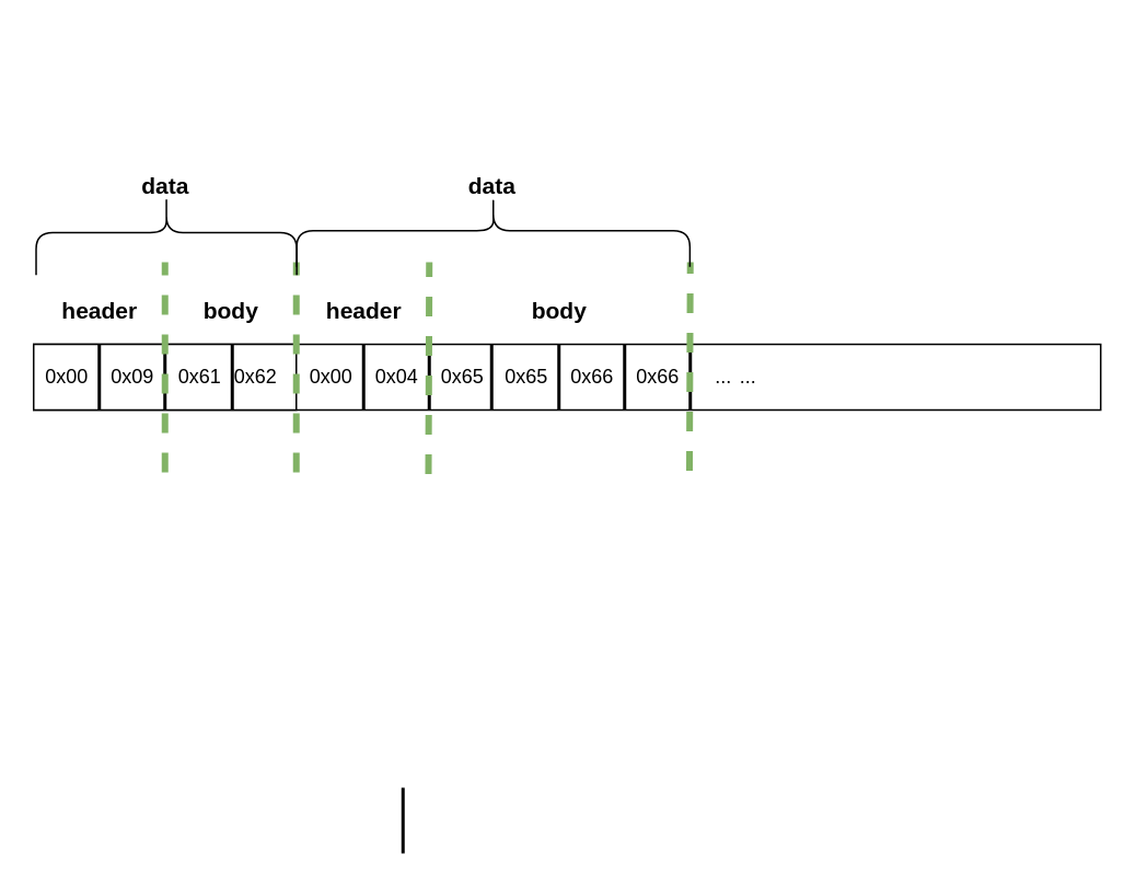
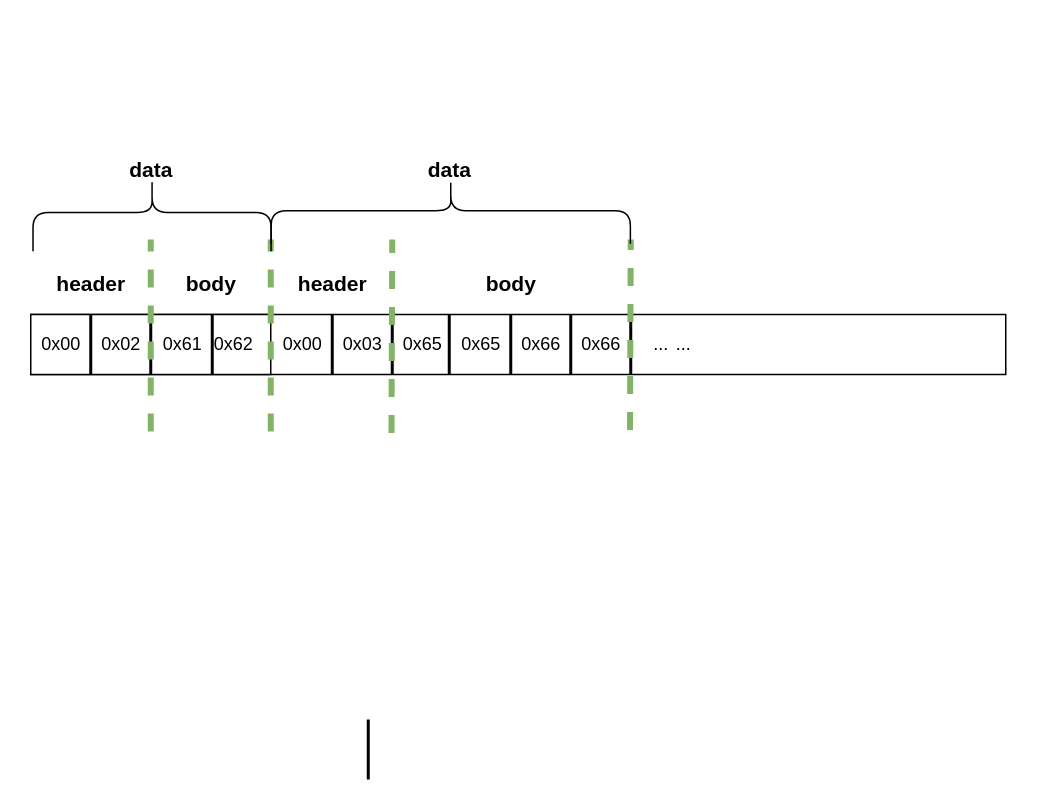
- <mxCell id="10" value="0x09" style="text;html=1;align=center;verticalAlign=middle;resizable=0;points=[];autosize=1;" parent="1" vertex="1"><mxGeometry x="60" y="219" width="40" height="20" as="geometry" /></mxCell>
+ <mxCell id="10" value="0x02" style="text;html=1;align=center;verticalAlign=middle;resizable=0;points=[];autosize=1;" parent="1" vertex="1"><mxGeometry x="60" y="219" width="40" height="20" as="geometry" /></mxCell>
- <mxCell id="25" value="0x04" style="text;html=1;align=center;verticalAlign=middle;resizable=0;points=[];autosize=1;" parent="1" vertex="1"><mxGeometry x="221" y="219" width="40" height="20" as="geometry" /></mxCell>
+ <mxCell id="25" value="0x03" style="text;html=1;align=center;verticalAlign=middle;resizable=0;points=[];autosize=1;" parent="1" vertex="1"><mxGeometry x="221" y="219" width="40" height="20" as="geometry" /></mxCell>
